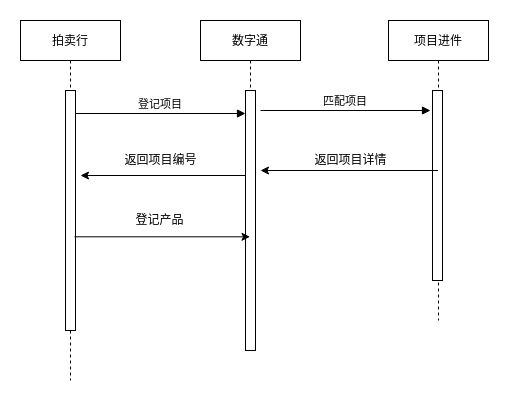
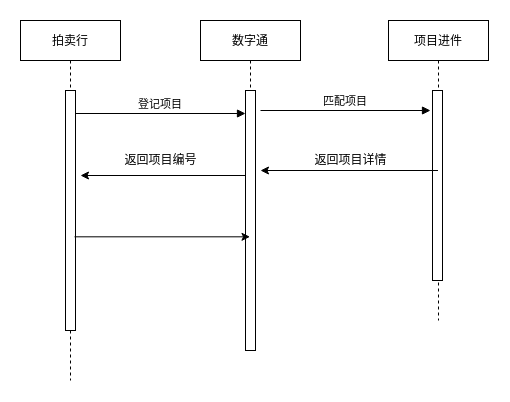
- <mxCell id="15" value="登记产品" style="text;html=1;align=center;verticalAlign=middle;resizable=0;points=[];autosize=1;strokeColor=none;fillColor=none;" vertex="1" parent="1"><mxGeometry x="124" y="205" width="70" height="30" as="geometry" /></mxCell>
